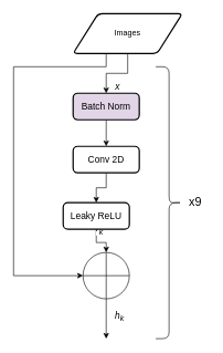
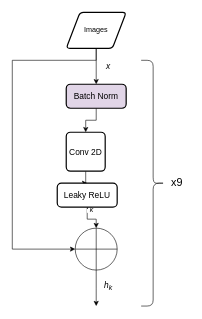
- <mxCell id="4" value="Images" style="shape=parallelogram;html=1;strokeWidth=2;perimeter=parallelogramPerimeter;whiteSpace=wrap;rounded=1;arcSize=12;size=0.23;" vertex="1" parent="1"><mxGeometry x="110" y="20" width="165" height="60" as="geometry" /></mxCell>
+ <mxCell id="4" value="Images" style="shape=parallelogram;html=1;strokeWidth=2;perimeter=parallelogramPerimeter;whiteSpace=wrap;rounded=1;arcSize=12;size=0.23;" vertex="1" parent="1"><mxGeometry x="110" y="20" width="100" height="60" as="geometry" /></mxCell>
- <mxCell id="8" value="&lt;font style=&quot;font-size: 14px&quot;&gt;Conv 2D&lt;/font&gt;" style="rounded=1;whiteSpace=wrap;html=1;absoluteArcSize=1;arcSize=14;strokeWidth=2;" vertex="1" parent="1"><mxGeometry x="110" y="220" width="100" height="40" as="geometry" /></mxCell>
+ <mxCell id="8" value="&lt;font style=&quot;font-size: 14px&quot;&gt;Conv 2D&lt;/font&gt;" style="rounded=1;whiteSpace=wrap;html=1;absoluteArcSize=1;arcSize=14;strokeWidth=2;" vertex="1" parent="1"><mxGeometry x="110" y="220" width="65" height="65" as="geometry" /></mxCell>
